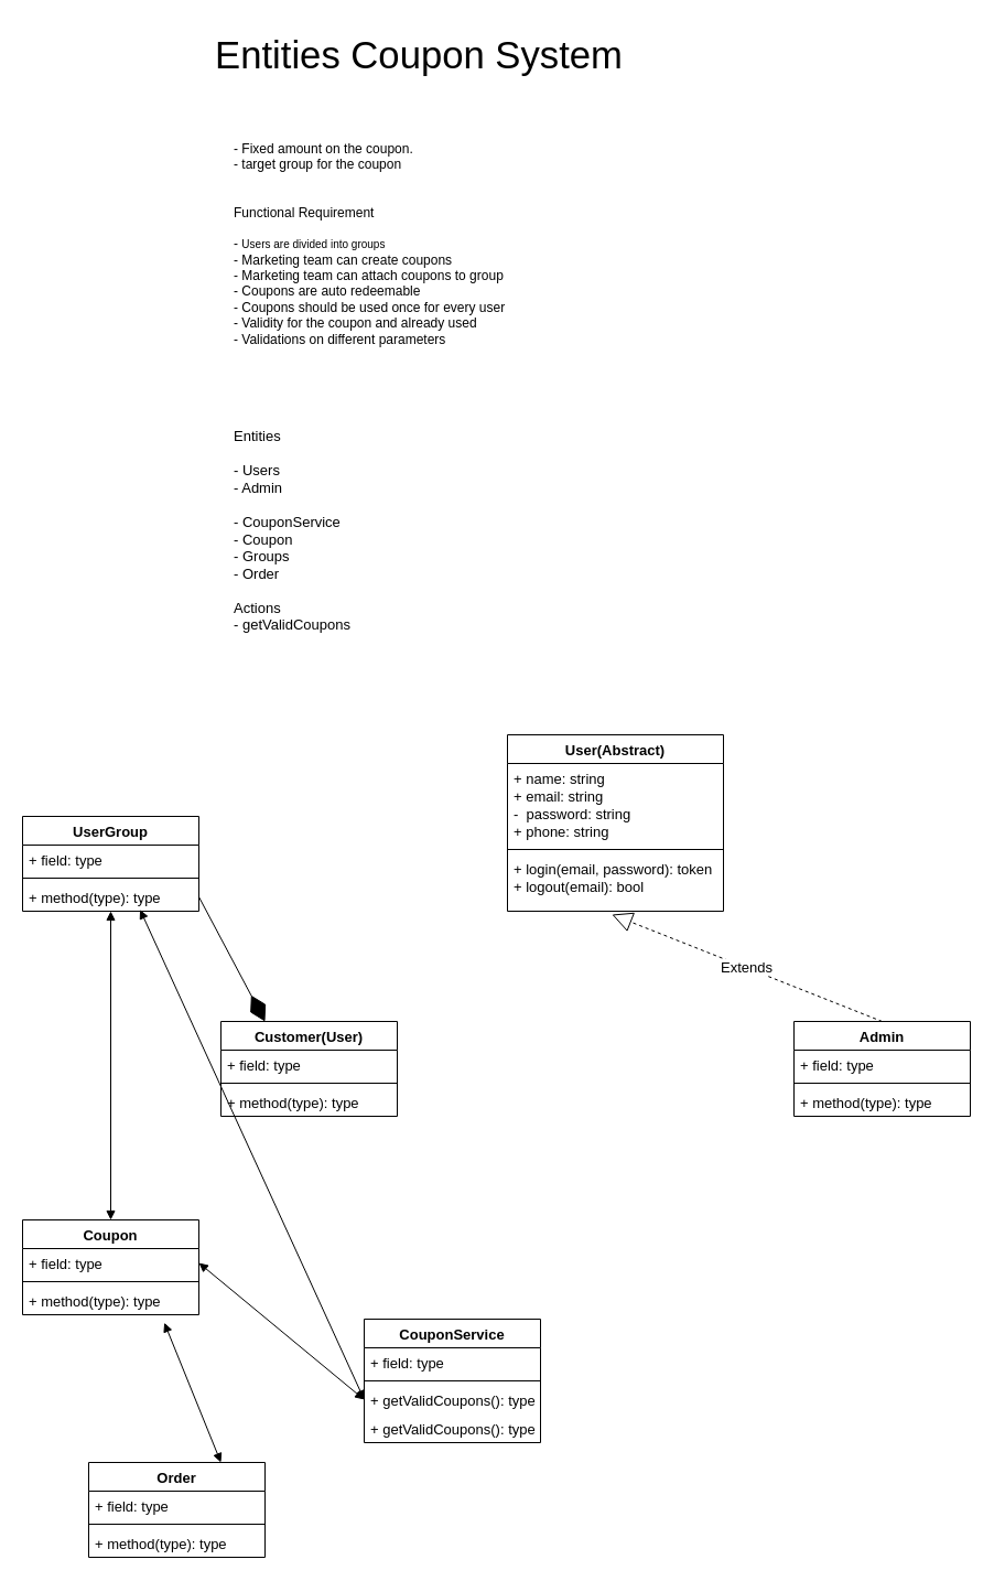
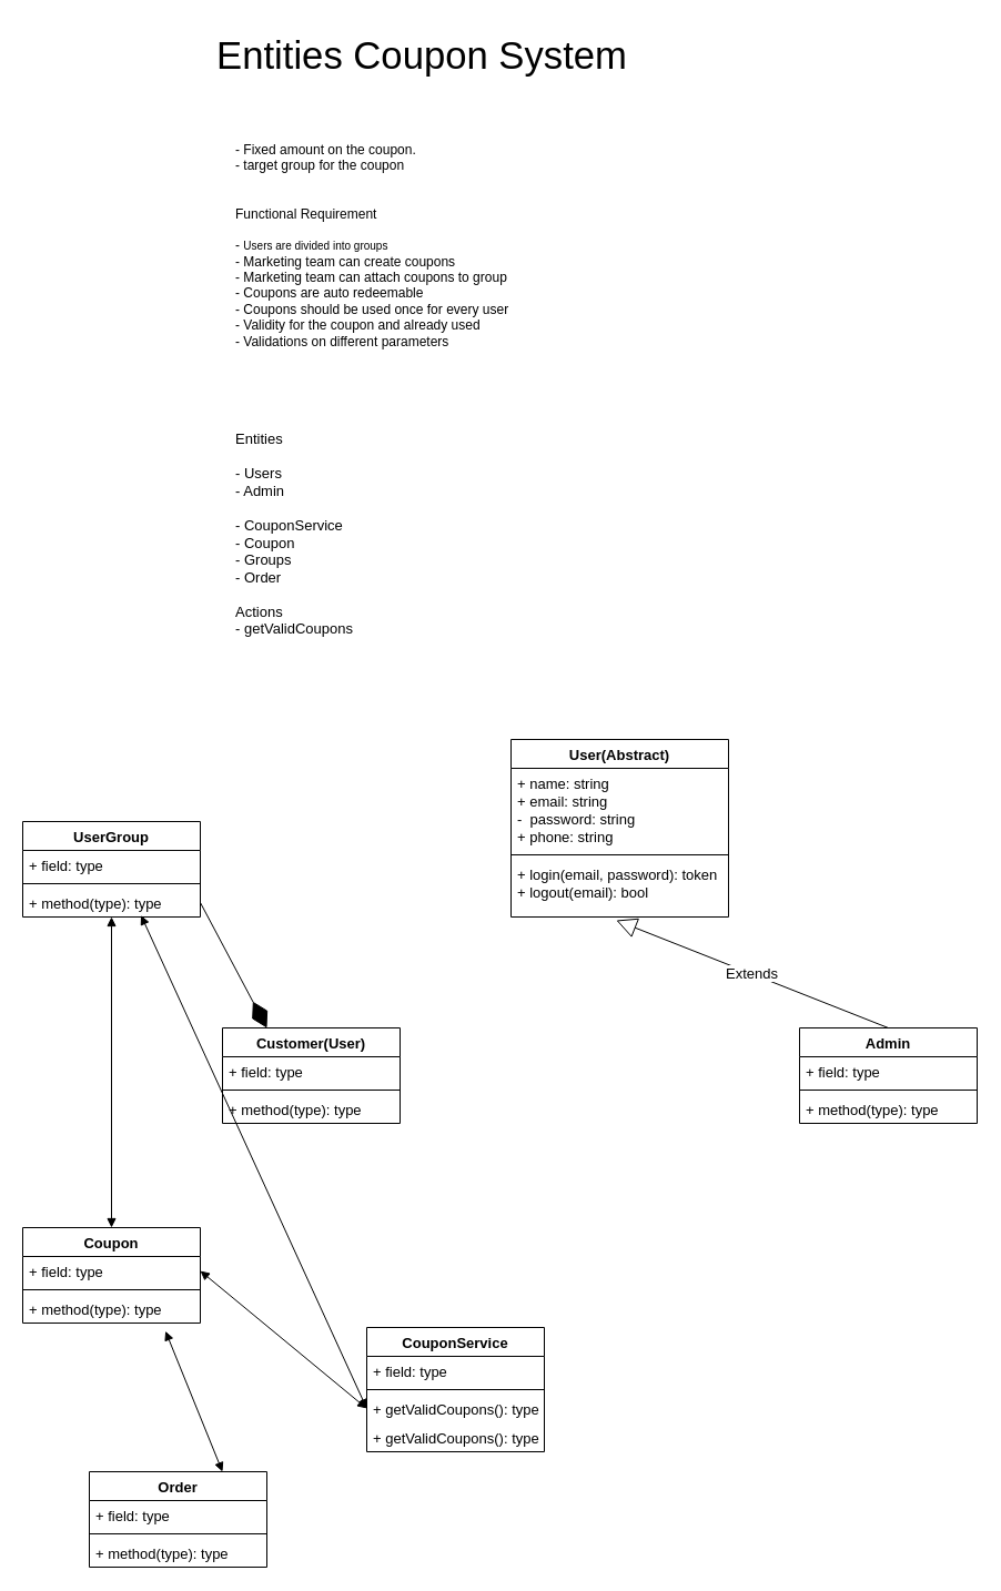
- <mxCell id="17" value="Extends" style="endArrow=block;endSize=16;endFill=0;html=1;fontSize=13;exitX=0.5;exitY=0;exitDx=0;exitDy=0;entryX=0.484;entryY=1.058;entryDx=0;entryDy=0;entryPerimeter=0;dashed=1;" edge="1" parent="1" source="13" target="8"><mxGeometry width="160" relative="1" as="geometry"><mxPoint x="390" y="820" as="sourcePoint" /><mxPoint x="550" y="820" as="targetPoint" /></mxGeometry></mxCell>
+ <mxCell id="17" value="Extends" style="endArrow=block;endSize=16;endFill=0;html=1;fontSize=13;exitX=0.5;exitY=0;exitDx=0;exitDy=0;entryX=0.484;entryY=1.058;entryDx=0;entryDy=0;entryPerimeter=0;" edge="1" parent="1" source="13" target="8"><mxGeometry width="160" relative="1" as="geometry"><mxPoint x="390" y="820" as="sourcePoint" /><mxPoint x="550" y="820" as="targetPoint" /></mxGeometry></mxCell>
